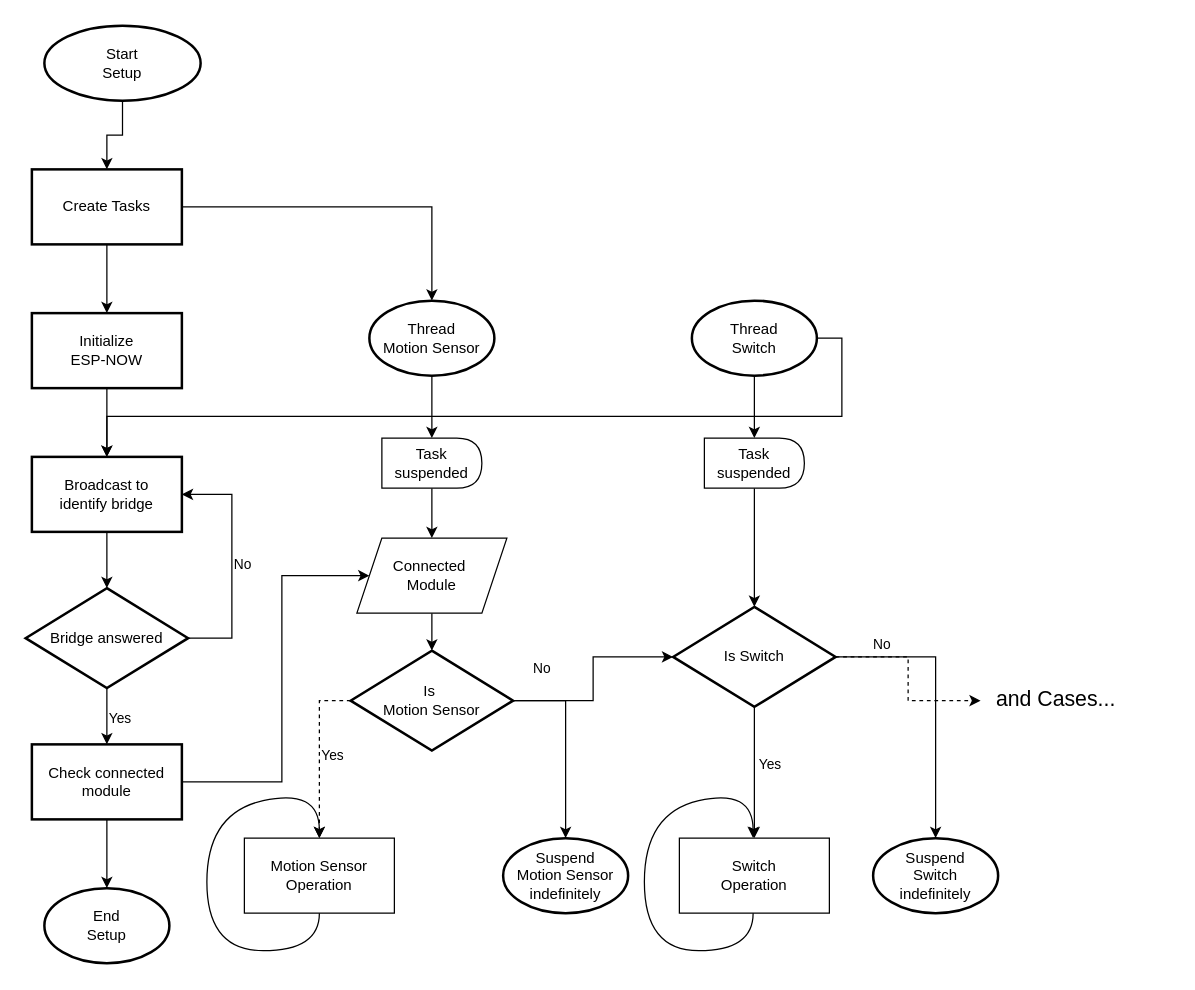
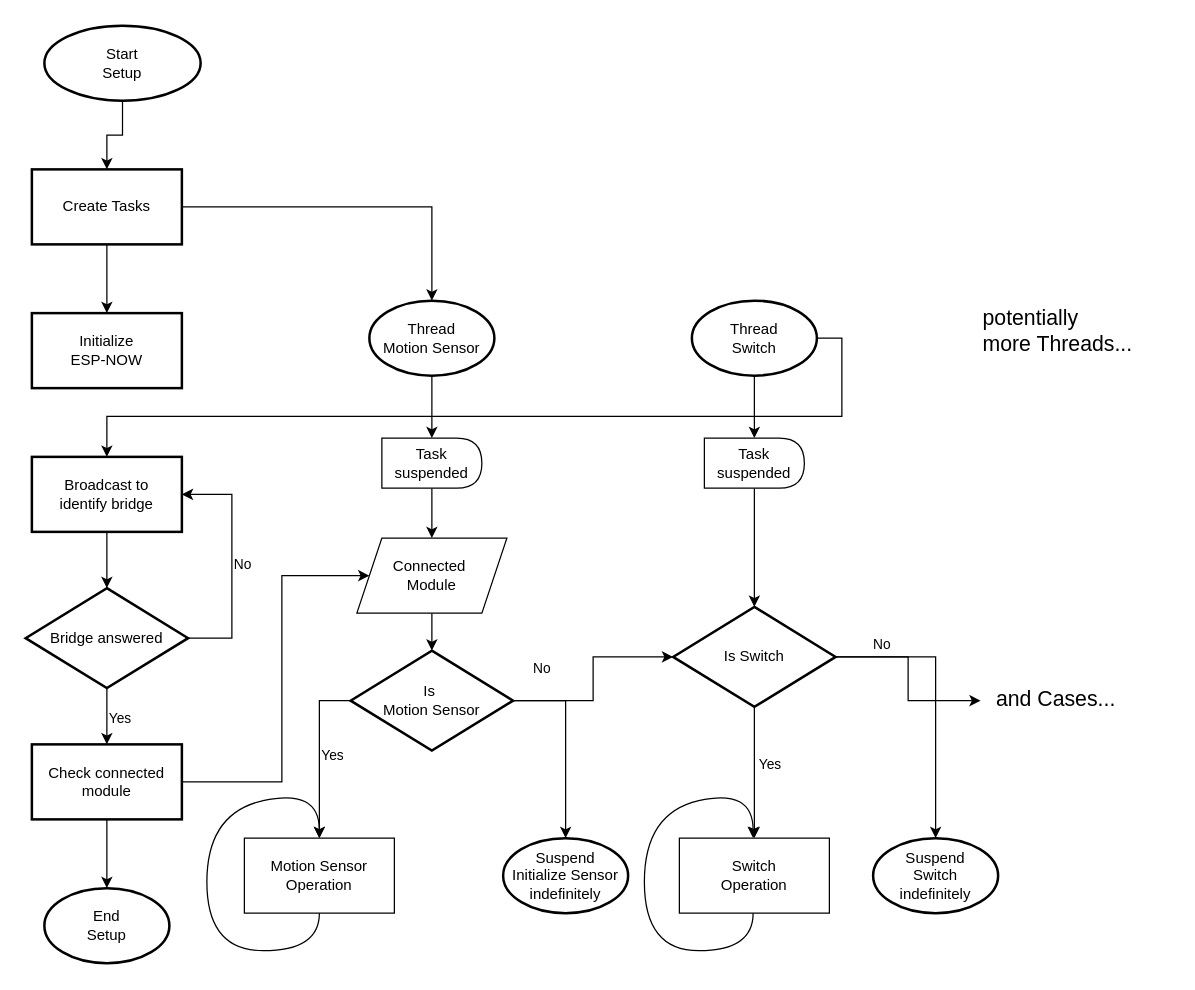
+ <mxCell id="41" value="&lt;div&gt;&lt;font style=&quot;font-size: 17px;&quot;&gt;potentially&lt;/font&gt;&lt;/div&gt;&lt;div&gt;&lt;font style=&quot;font-size: 17px;&quot;&gt;more Threads...&lt;/font&gt;&lt;/div&gt;" style="text;html=1;align=left;verticalAlign=middle;resizable=0;points=[];autosize=1;strokeColor=none;fillColor=none;" parent="1" vertex="1"><mxGeometry x="784" y="240" width="150" height="50" as="geometry" /></mxCell>
- <mxCell id="6" value="" style="edgeStyle=orthogonalEdgeStyle;rounded=0;orthogonalLoop=1;jettySize=auto;html=1;" parent="1" source="7" target="9" edge="1"><mxGeometry relative="1" as="geometry" /></mxCell>
- <mxCell id="38" style="edgeStyle=orthogonalEdgeStyle;rounded=0;orthogonalLoop=1;jettySize=auto;html=1;exitX=1;exitY=0.5;exitDx=0;exitDy=0;dashed=1;" parent="1" source="39" target="42" edge="1"><mxGeometry relative="1" as="geometry" /></mxCell>
+ <mxCell id="38" style="edgeStyle=orthogonalEdgeStyle;rounded=0;orthogonalLoop=1;jettySize=auto;html=1;exitX=1;exitY=0.5;exitDx=0;exitDy=0;" parent="1" source="39" target="42" edge="1"><mxGeometry relative="1" as="geometry" /></mxCell>
- <mxCell id="30" style="edgeStyle=orthogonalEdgeStyle;rounded=0;orthogonalLoop=1;jettySize=auto;html=1;exitX=0;exitY=0.5;exitDx=0;exitDy=0;entryX=0.5;entryY=0;entryDx=0;entryDy=0;dashed=1;" parent="1" source="34" target="35" edge="1"><mxGeometry relative="1" as="geometry" /></mxCell>
+ <mxCell id="30" style="edgeStyle=orthogonalEdgeStyle;rounded=0;orthogonalLoop=1;jettySize=auto;html=1;exitX=0;exitY=0.5;exitDx=0;exitDy=0;entryX=0.5;entryY=0;entryDx=0;entryDy=0;" parent="1" source="34" target="35" edge="1"><mxGeometry relative="1" as="geometry" /></mxCell>
- <mxCell id="43" value="&lt;div&gt;Suspend&lt;/div&gt;&lt;div&gt;Motion Sensor&lt;/div&gt;&lt;div&gt;indefinitely&lt;/div&gt;" style="strokeWidth=2;html=1;shape=mxgraph.flowchart.start_1;whiteSpace=wrap;" parent="1" vertex="1"><mxGeometry x="402" y="670" width="100" height="60" as="geometry" /></mxCell>
+ <mxCell id="43" value="&lt;div&gt;Suspend&lt;/div&gt;&lt;div&gt;Initialize Sensor&lt;/div&gt;&lt;div&gt;indefinitely&lt;/div&gt;" style="strokeWidth=2;html=1;shape=mxgraph.flowchart.start_1;whiteSpace=wrap;" parent="1" vertex="1"><mxGeometry x="402" y="670" width="100" height="60" as="geometry" /></mxCell>
